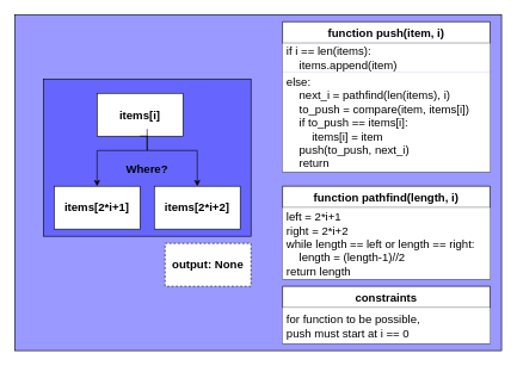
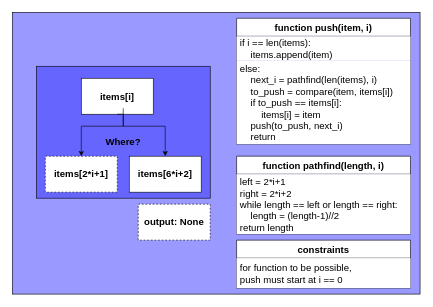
- <mxCell id="9" value="&lt;b&gt;items[2*i+1]&lt;/b&gt;" style="rounded=0;whiteSpace=wrap;html=1;fontSize=16;fillColor=#FFFFFF;" vertex="1" parent="6"><mxGeometry x="15" y="150" width="120" height="60" as="geometry" /></mxCell>
+ <mxCell id="9" value="&lt;b&gt;items[2*i+1]&lt;/b&gt;" style="rounded=0;whiteSpace=wrap;html=1;fontSize=16;fillColor=#FFFFFF;dashed=1;" vertex="1" parent="6"><mxGeometry x="15" y="150" width="120" height="60" as="geometry" /></mxCell>
- <mxCell id="10" value="&lt;b&gt;items[2*i+2]&lt;/b&gt;" style="rounded=0;whiteSpace=wrap;html=1;fontSize=16;fillColor=#FFFFFF;" vertex="1" parent="6"><mxGeometry x="155" y="150" width="120" height="60" as="geometry" /></mxCell>
+ <mxCell id="10" value="&lt;b&gt;items[6*i+2]&lt;/b&gt;" style="rounded=0;whiteSpace=wrap;html=1;fontSize=16;fillColor=#FFFFFF;" vertex="1" parent="6"><mxGeometry x="155" y="150" width="120" height="60" as="geometry" /></mxCell>
